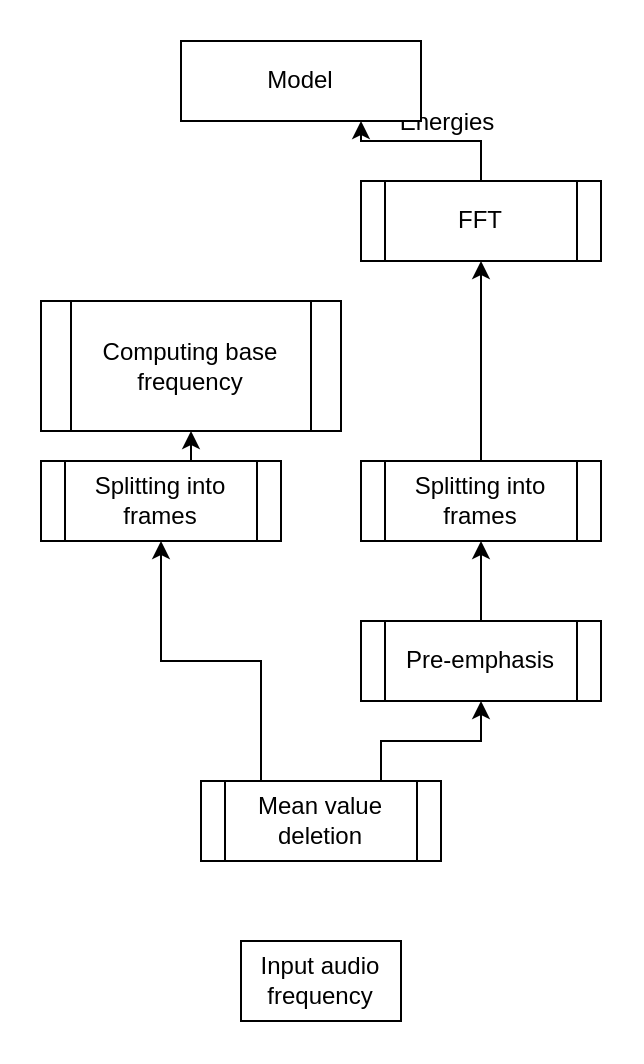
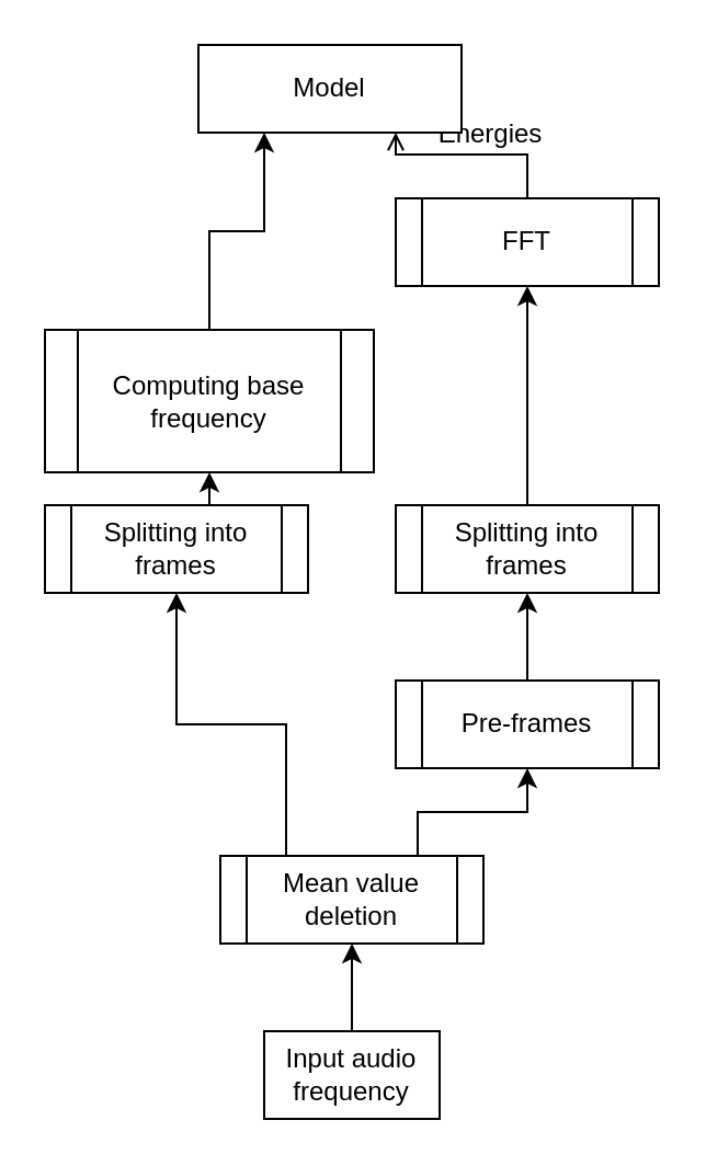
- <mxCell id="12" style="edgeStyle=orthogonalEdgeStyle;rounded=0;orthogonalLoop=1;jettySize=auto;html=1;exitX=0.5;exitY=0;exitDx=0;exitDy=0;entryX=0.75;entryY=1;entryDx=0;entryDy=0;" edge="1" parent="1" source="14" target="19"><mxGeometry relative="1" as="geometry" /></mxCell>
+ <mxCell id="12" style="edgeStyle=orthogonalEdgeStyle;rounded=0;orthogonalLoop=1;jettySize=auto;html=1;exitX=0.5;exitY=0;exitDx=0;exitDy=0;entryX=0.75;entryY=1;entryDx=0;entryDy=0;endArrow=open;" edge="1" parent="1" source="14" target="19"><mxGeometry relative="1" as="geometry" /></mxCell>
+ <mxCell id="15" style="edgeStyle=orthogonalEdgeStyle;rounded=0;orthogonalLoop=1;jettySize=auto;html=1;exitX=0.5;exitY=0;exitDx=0;exitDy=0;entryX=0.25;entryY=1;entryDx=0;entryDy=0;" edge="1" parent="1" source="16" target="19"><mxGeometry relative="1" as="geometry" /></mxCell>
- <mxCell id="9" value="&lt;div&gt;Pre-emphasis&lt;/div&gt;" style="shape=process;whiteSpace=wrap;html=1;backgroundOutline=1;" vertex="1" parent="1"><mxGeometry x="180" y="310" width="120" height="40" as="geometry" /></mxCell>
+ <mxCell id="9" value="&lt;div&gt;Pre-frames&lt;/div&gt;" style="shape=process;whiteSpace=wrap;html=1;backgroundOutline=1;" vertex="1" parent="1"><mxGeometry x="180" y="310" width="120" height="40" as="geometry" /></mxCell>
+ <mxCell id="2" value="" style="edgeStyle=orthogonalEdgeStyle;rounded=0;orthogonalLoop=1;jettySize=auto;html=1;" edge="1" parent="1" source="3" target="6"><mxGeometry relative="1" as="geometry" /></mxCell>
